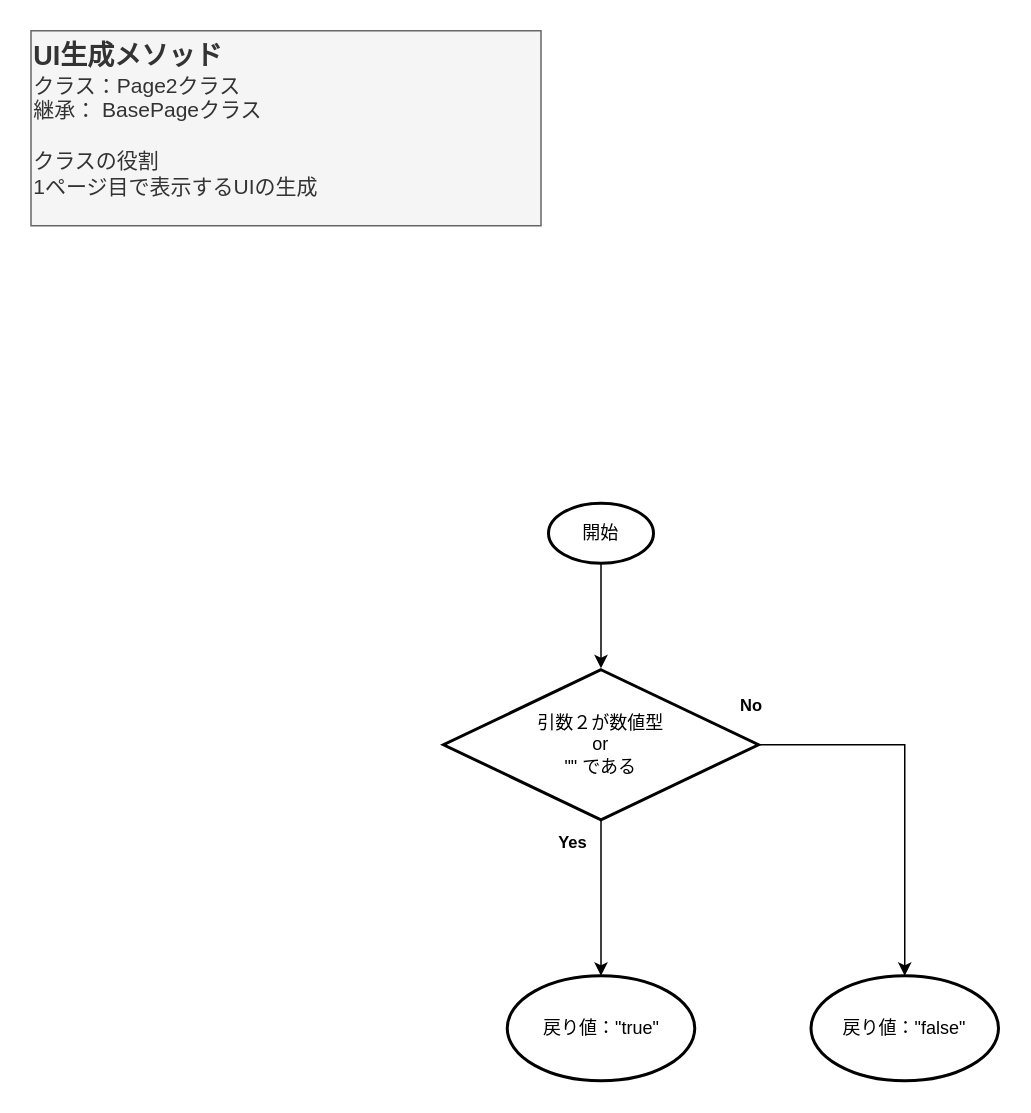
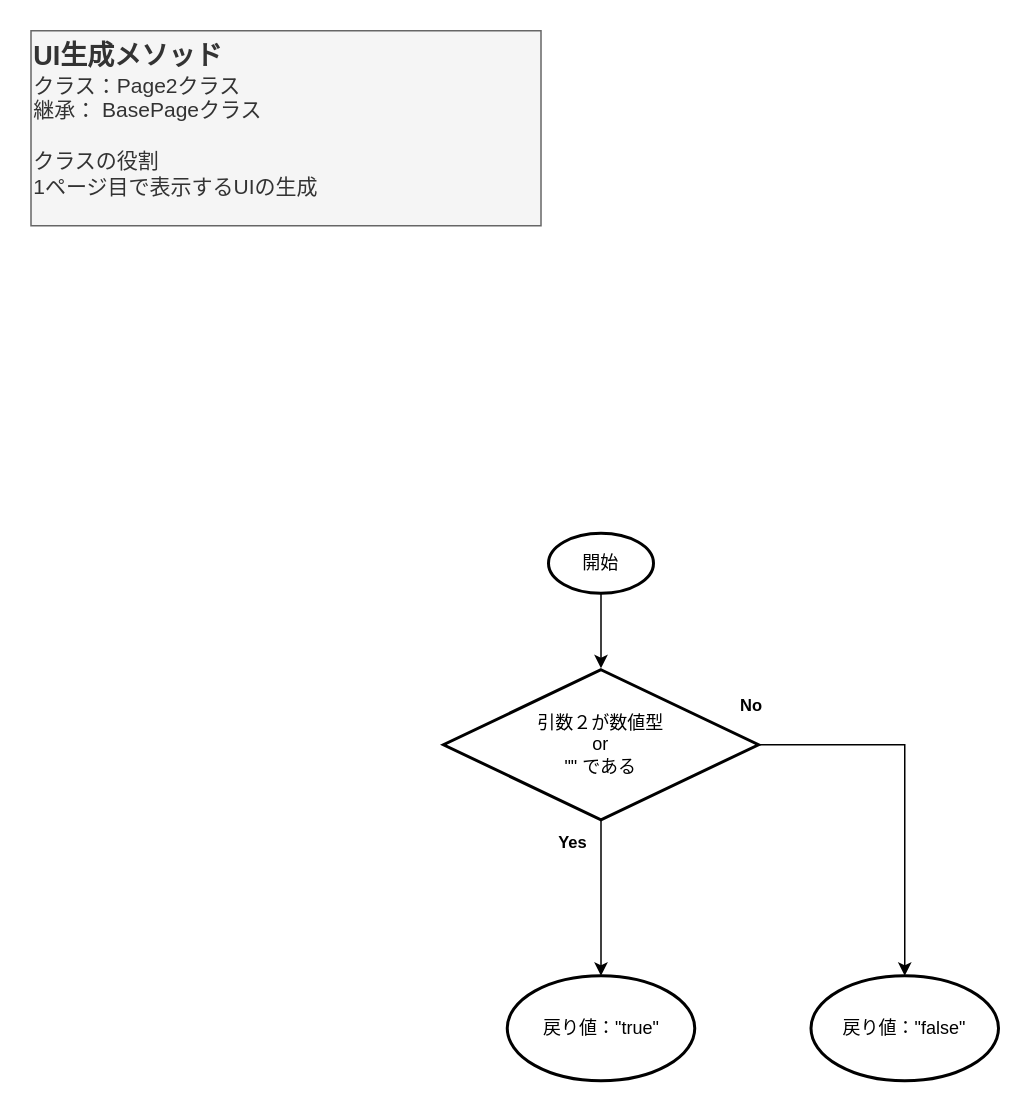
- <mxCell id="3" value="開始" style="strokeWidth=2;html=1;shape=mxgraph.flowchart.start_1;whiteSpace=wrap;" parent="1" vertex="1"><mxGeometry x="365" y="335" width="70" height="40" as="geometry" /></mxCell>
+ <mxCell id="3" value="開始" style="strokeWidth=2;html=1;shape=mxgraph.flowchart.start_1;whiteSpace=wrap;" parent="1" vertex="1"><mxGeometry x="365" y="355" width="70" height="40" as="geometry" /></mxCell>
